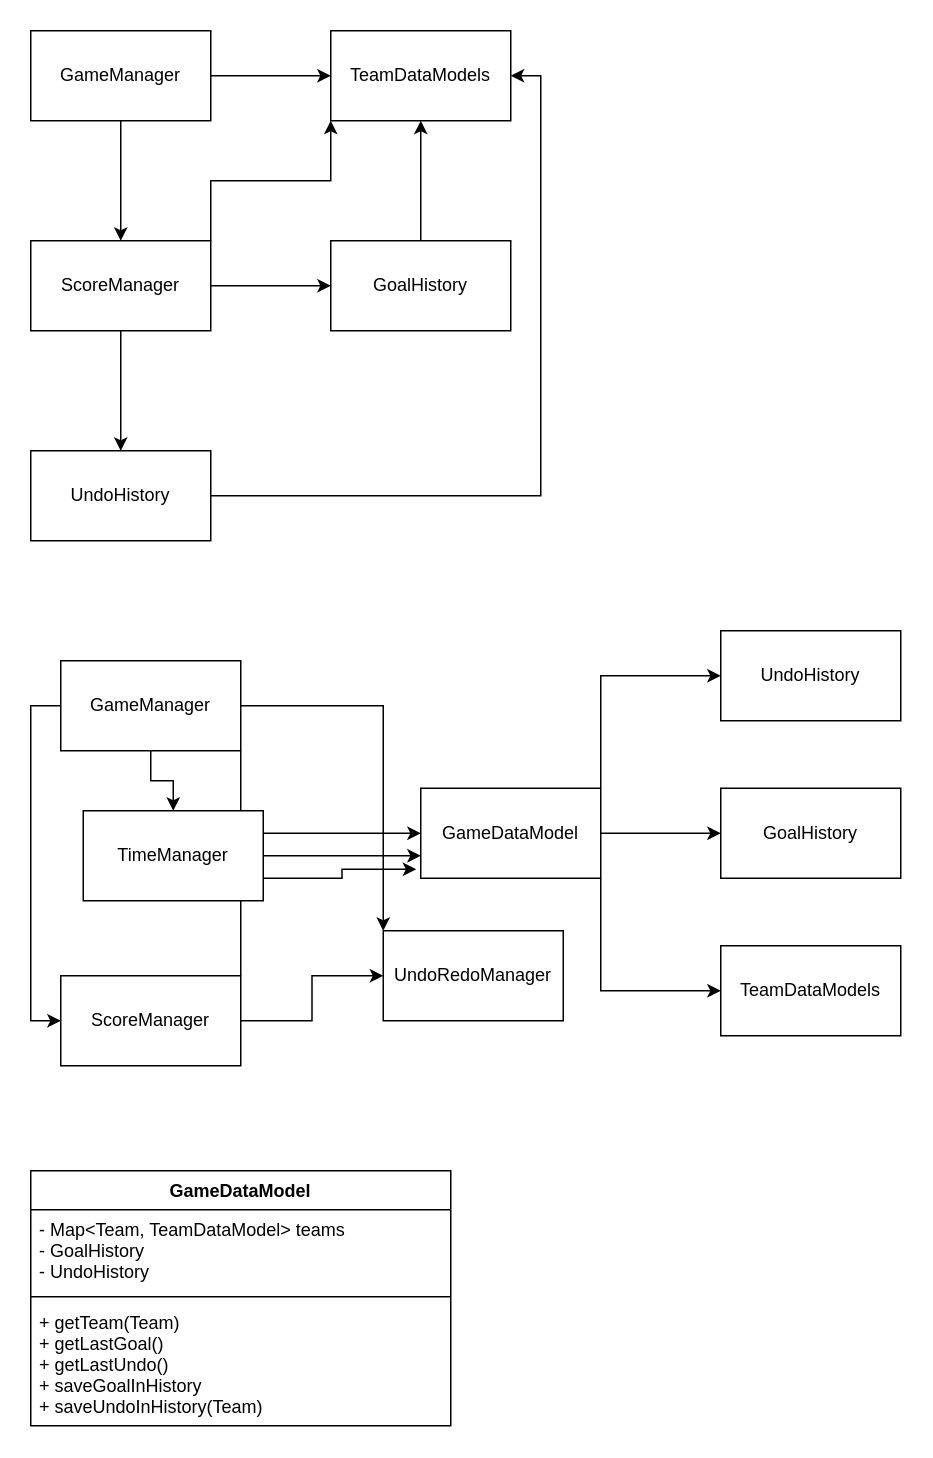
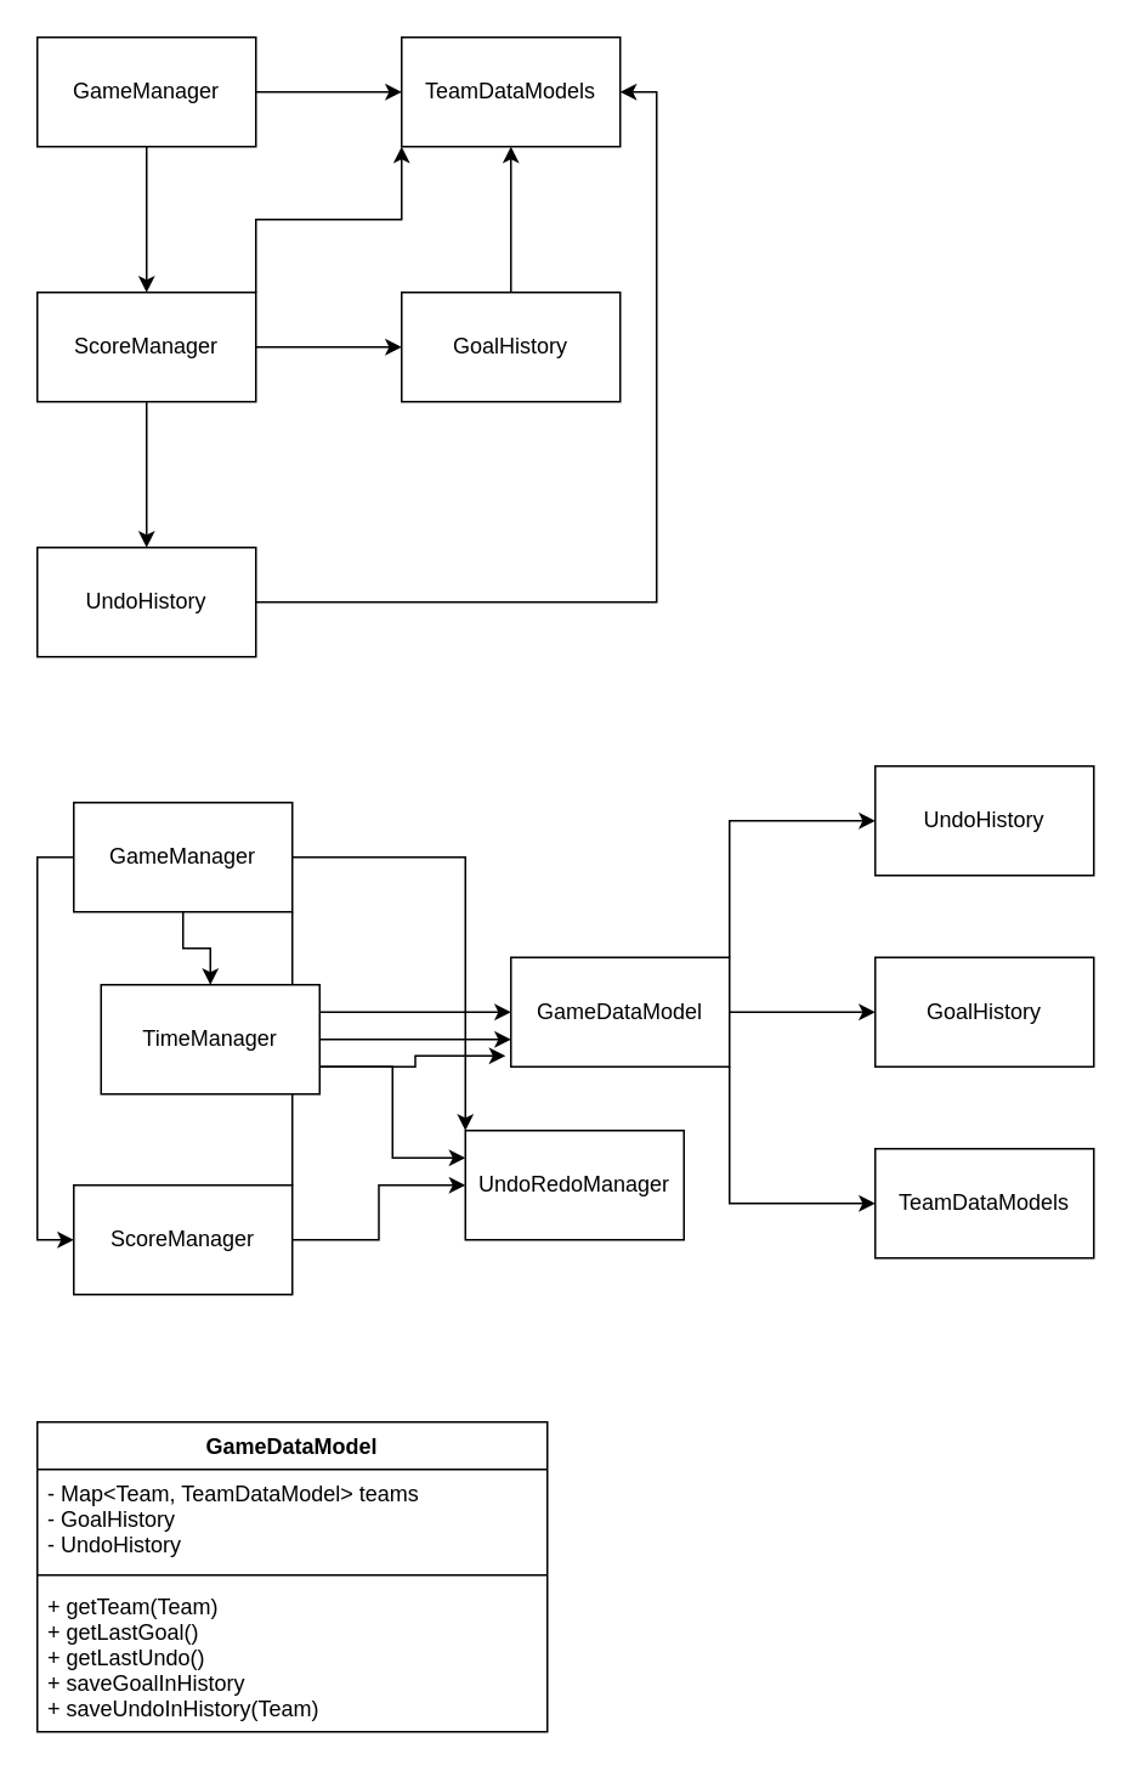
+ <mxCell id="30" style="edgeStyle=orthogonalEdgeStyle;rounded=0;orthogonalLoop=1;jettySize=auto;html=1;exitX=1;exitY=0.75;exitDx=0;exitDy=0;entryX=0;entryY=0.25;entryDx=0;entryDy=0;" edge="1" parent="1" source="31" target="32"><mxGeometry relative="1" as="geometry" /></mxCell>
